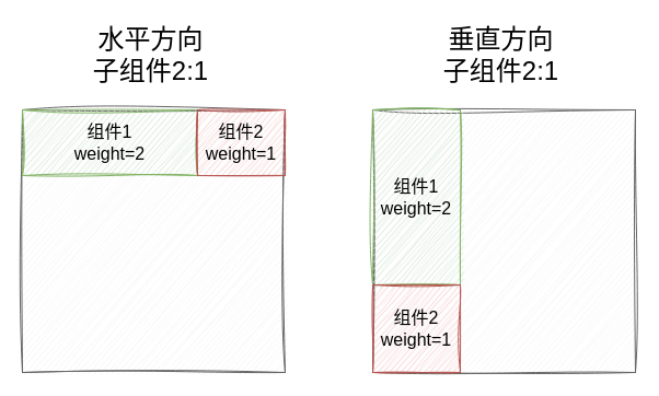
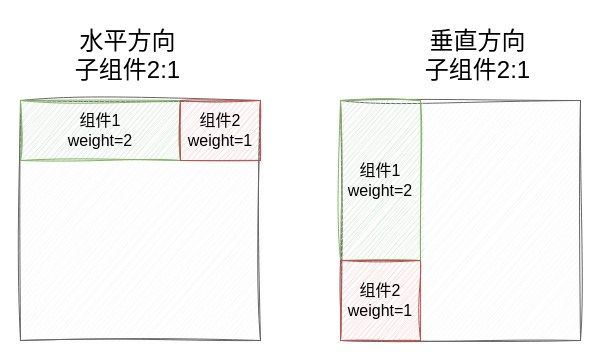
- <mxCell id="5" value="&lt;div&gt;水平方向&lt;/div&gt;子组件2:1" style="text;html=1;align=center;verticalAlign=middle;whiteSpace=wrap;rounded=0;fontSize=24;" vertex="1" parent="1"><mxGeometry x="40" y="20" width="195" height="60" as="geometry" /></mxCell>
+ <mxCell id="5" value="&lt;div&gt;水平方向&lt;/div&gt;子组件2:1" style="text;html=1;align=center;verticalAlign=middle;whiteSpace=wrap;rounded=0;fontSize=24;" vertex="1" parent="1"><mxGeometry x="30" y="25" width="195" height="60" as="geometry" /></mxCell>
- <mxCell id="9" value="&lt;div&gt;垂直方向&lt;/div&gt;子组件2:1" style="text;html=1;align=center;verticalAlign=middle;whiteSpace=wrap;rounded=0;fontSize=24;" vertex="1" parent="1"><mxGeometry x="360" y="20" width="195" height="60" as="geometry" /></mxCell>
+ <mxCell id="9" value="&lt;div&gt;垂直方向&lt;/div&gt;子组件2:1" style="text;html=1;align=center;verticalAlign=middle;whiteSpace=wrap;rounded=0;fontSize=24;" vertex="1" parent="1"><mxGeometry x="380" y="25" width="195" height="60" as="geometry" /></mxCell>
